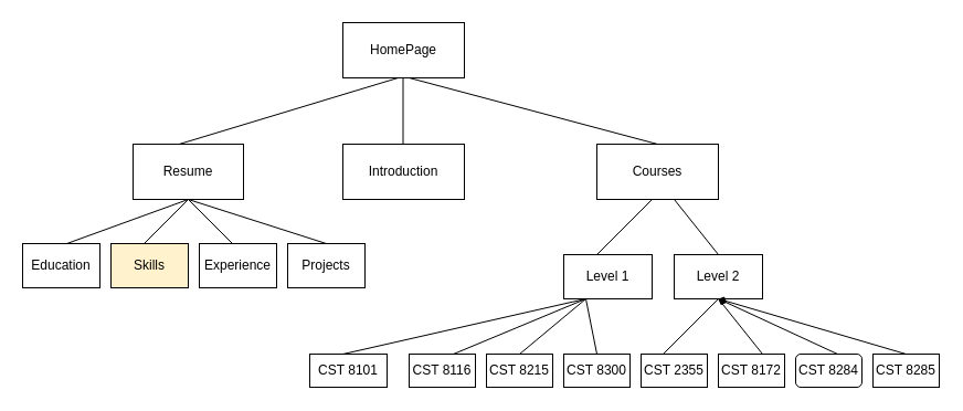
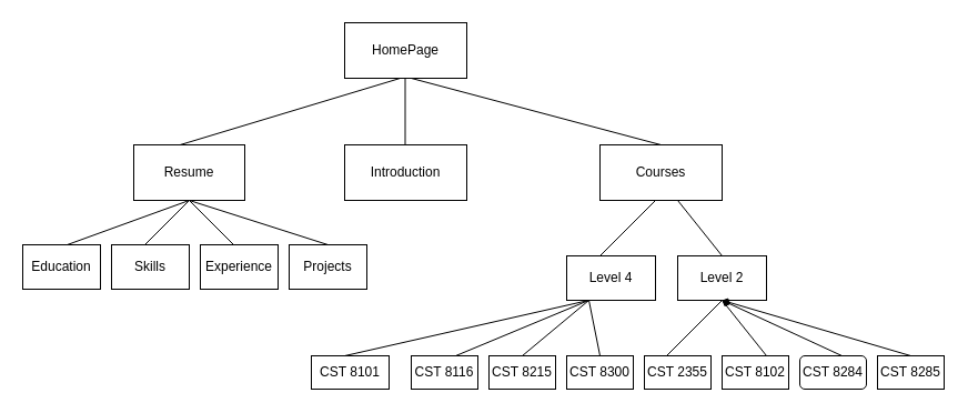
- <mxCell id="22" value="Skills" style="rounded=0;whiteSpace=wrap;html=1;fillColor=#fff2cc;" vertex="1" parent="1"><mxGeometry x="100" y="220" width="70" height="40" as="geometry" /></mxCell>
+ <mxCell id="22" value="Skills" style="rounded=0;whiteSpace=wrap;html=1;" vertex="1" parent="1"><mxGeometry x="100" y="220" width="70" height="40" as="geometry" /></mxCell>
- <mxCell id="9" value="Level 1" style="rounded=0;whiteSpace=wrap;html=1;" vertex="1" parent="1"><mxGeometry x="510" y="230" width="80" height="40" as="geometry" /></mxCell>
+ <mxCell id="9" value="Level 4" style="rounded=0;whiteSpace=wrap;html=1;" vertex="1" parent="1"><mxGeometry x="510" y="230" width="80" height="40" as="geometry" /></mxCell>
- <mxCell id="16" value="CST 8172" style="rounded=0;whiteSpace=wrap;html=1;" vertex="1" parent="1"><mxGeometry x="650" y="320" width="60" height="30" as="geometry" /></mxCell>
+ <mxCell id="16" value="CST 8102" style="rounded=0;whiteSpace=wrap;html=1;" vertex="1" parent="1"><mxGeometry x="650" y="320" width="60" height="30" as="geometry" /></mxCell>
